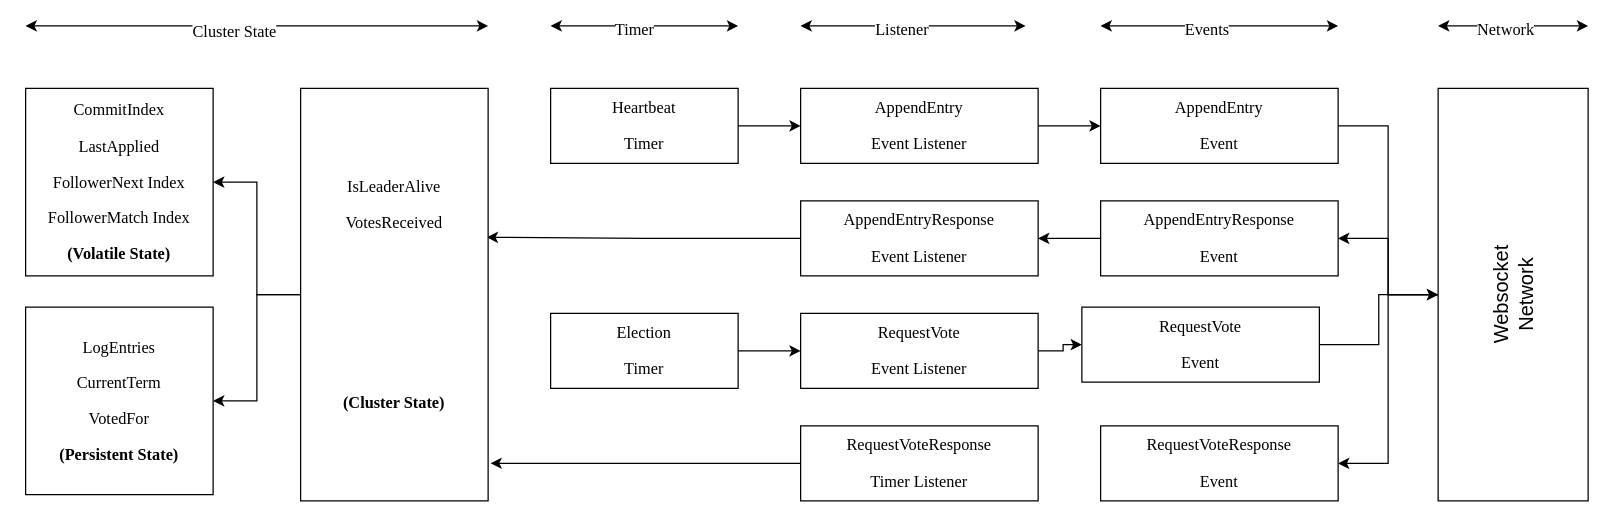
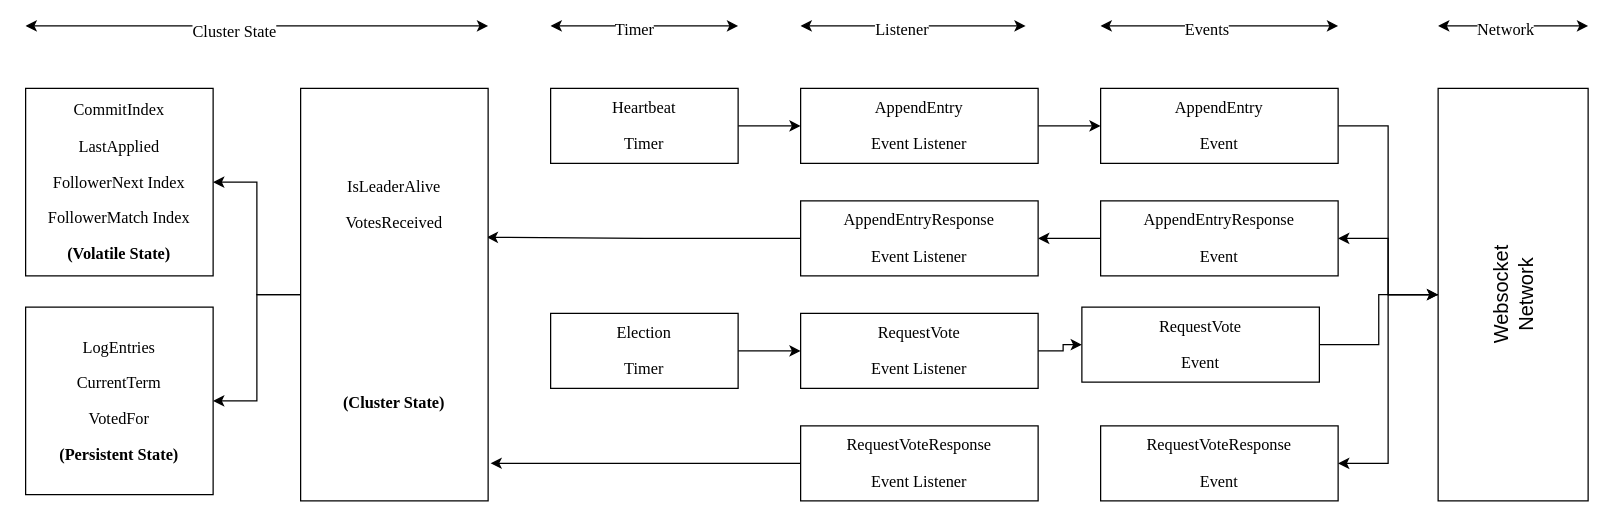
- <mxCell id="19" value="&lt;pre style=&quot;background-color: rgb(255, 255, 255); font-family: LucidaGrande; font-size: 9.8pt;&quot;&gt;&lt;pre style=&quot;font-family: LucidaGrande; font-size: 9.8pt;&quot;&gt;RequestVoteResponse&lt;/pre&gt;&lt;pre style=&quot;font-family: LucidaGrande; font-size: 9.8pt;&quot;&gt;Timer Listener&lt;/pre&gt;&lt;/pre&gt;" style="rounded=0;whiteSpace=wrap;html=1;" parent="1" vertex="1"><mxGeometry x="640" y="340" width="190" height="60" as="geometry" /></mxCell>
+ <mxCell id="19" value="&lt;pre style=&quot;background-color: rgb(255, 255, 255); font-family: LucidaGrande; font-size: 9.8pt;&quot;&gt;&lt;pre style=&quot;font-family: LucidaGrande; font-size: 9.8pt;&quot;&gt;RequestVoteResponse&lt;/pre&gt;&lt;pre style=&quot;font-family: LucidaGrande; font-size: 9.8pt;&quot;&gt;Event Listener&lt;/pre&gt;&lt;/pre&gt;" style="rounded=0;whiteSpace=wrap;html=1;" parent="1" vertex="1"><mxGeometry x="640" y="340" width="190" height="60" as="geometry" /></mxCell>
